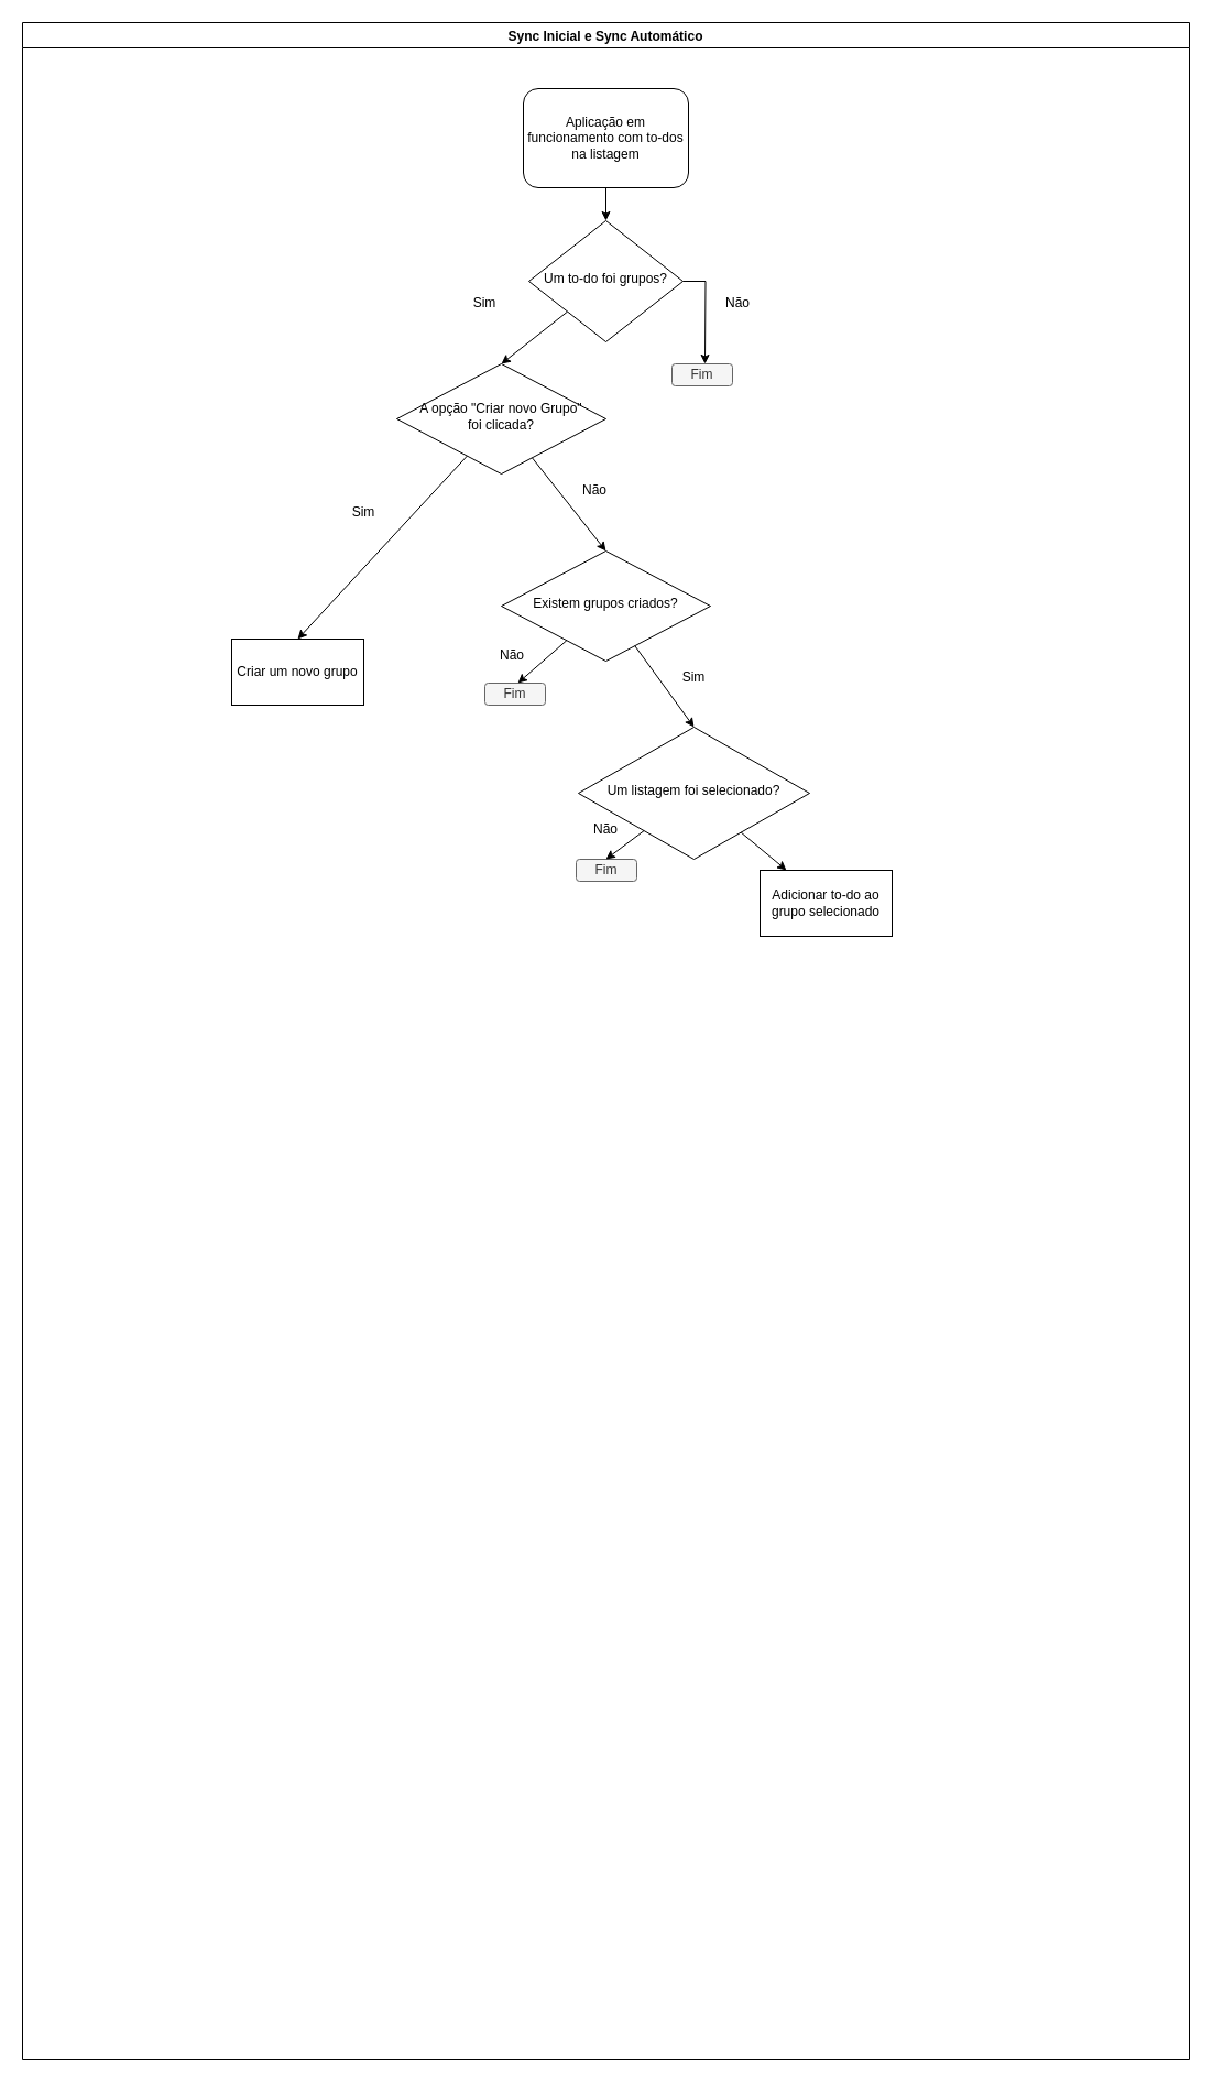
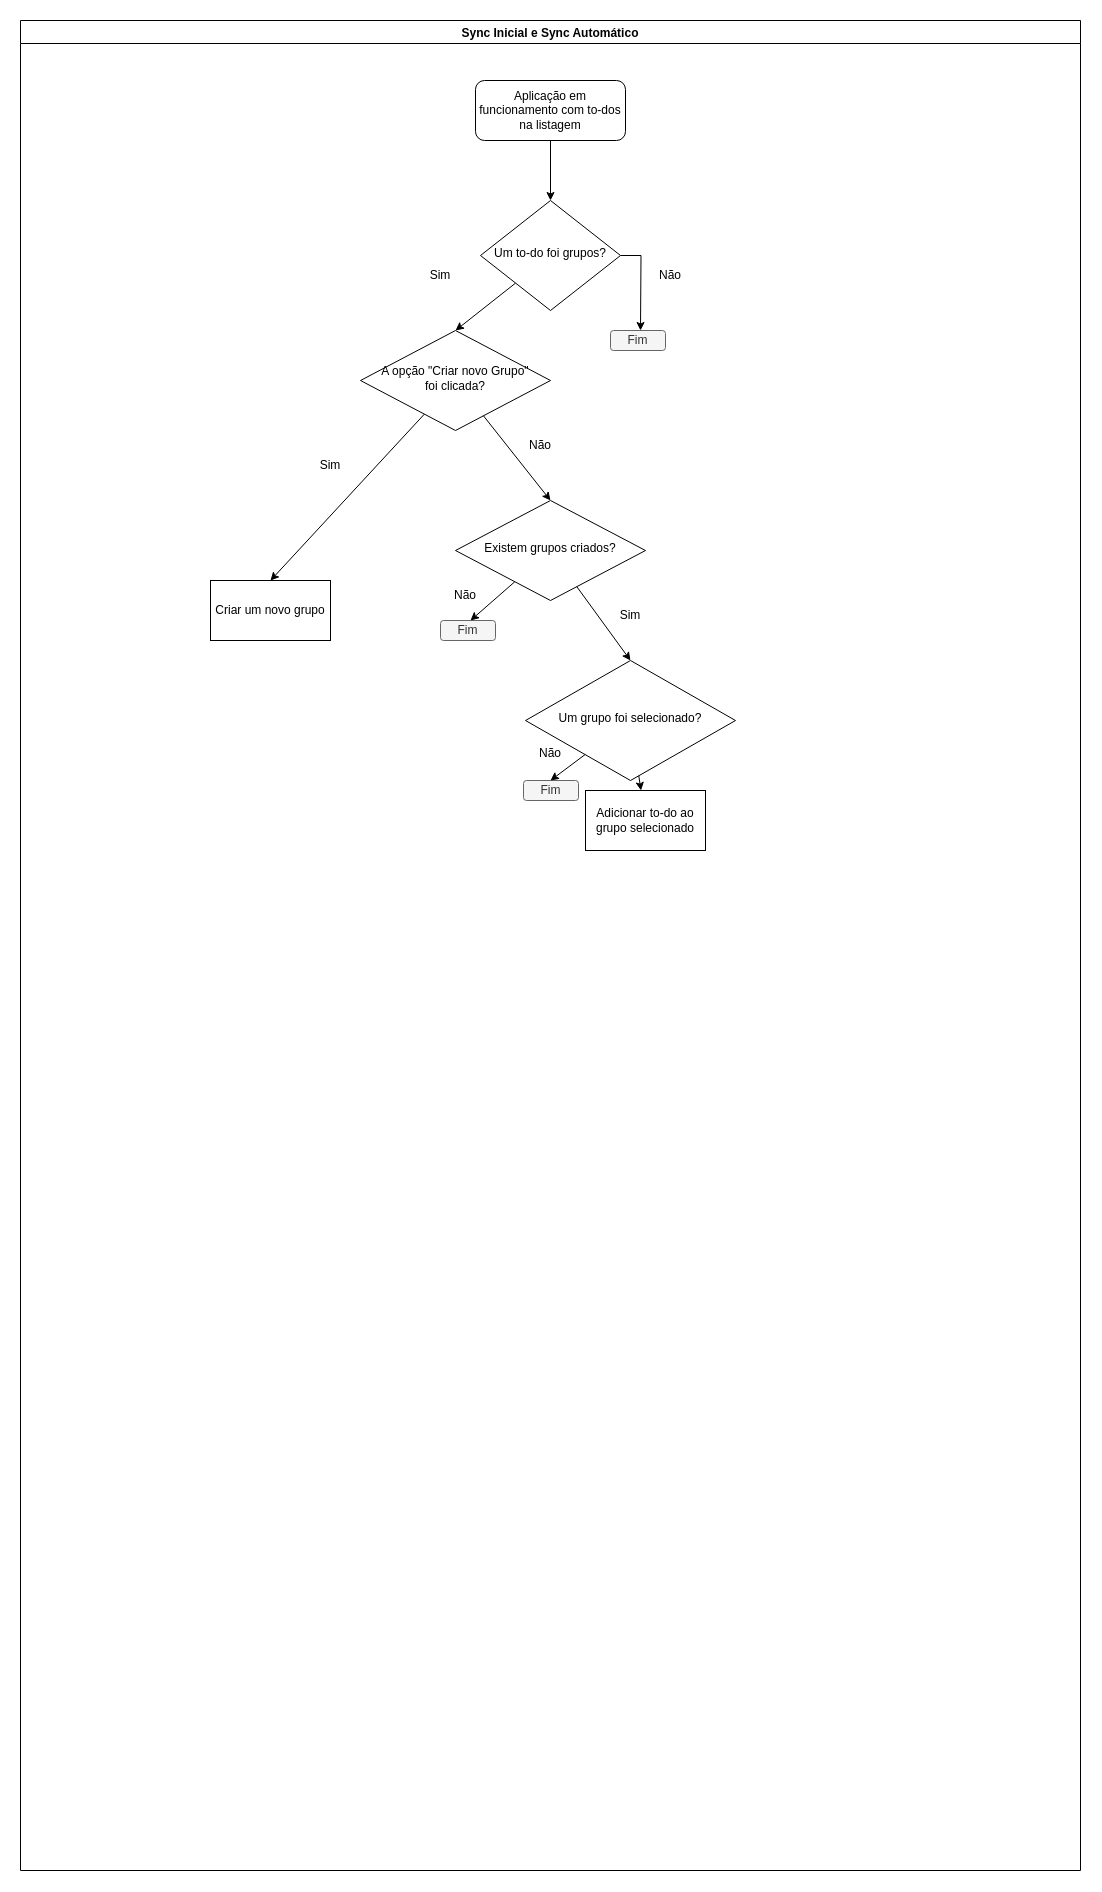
- <mxCell id="3" value="Aplicação em funcionamento com to-dos na listagem" style="rounded=1;whiteSpace=wrap;html=1;fontSize=12;glass=0;strokeWidth=1;shadow=0;" parent="2" vertex="1"><mxGeometry x="455" y="60" width="150" height="90" as="geometry" /></mxCell>
+ <mxCell id="3" value="Aplicação em funcionamento com to-dos na listagem" style="rounded=1;whiteSpace=wrap;html=1;fontSize=12;glass=0;strokeWidth=1;shadow=0;" parent="2" vertex="1"><mxGeometry x="455" y="60" width="150" height="60" as="geometry" /></mxCell>
- <mxCell id="13" value="Um listagem foi selecionado?" style="rhombus;whiteSpace=wrap;html=1;shadow=0;fontFamily=Helvetica;fontSize=12;align=center;strokeWidth=1;spacing=6;spacingTop=-4;" parent="2" vertex="1"><mxGeometry x="505" y="640" width="210" height="120" as="geometry" /></mxCell>
+ <mxCell id="13" value="Um grupo foi selecionado?" style="rhombus;whiteSpace=wrap;html=1;shadow=0;fontFamily=Helvetica;fontSize=12;align=center;strokeWidth=1;spacing=6;spacingTop=-4;" parent="2" vertex="1"><mxGeometry x="505" y="640" width="210" height="120" as="geometry" /></mxCell>
- <mxCell id="28" value="Adicionar to-do ao grupo selecionado" style="rounded=0;whiteSpace=wrap;html=1;" parent="1" vertex="1"><mxGeometry x="690" y="790" width="120" height="60" as="geometry" /></mxCell>
+ <mxCell id="28" value="Adicionar to-do ao grupo selecionado" style="rounded=0;whiteSpace=wrap;html=1;" parent="1" vertex="1"><mxGeometry x="585" y="790" width="120" height="60" as="geometry" /></mxCell>
